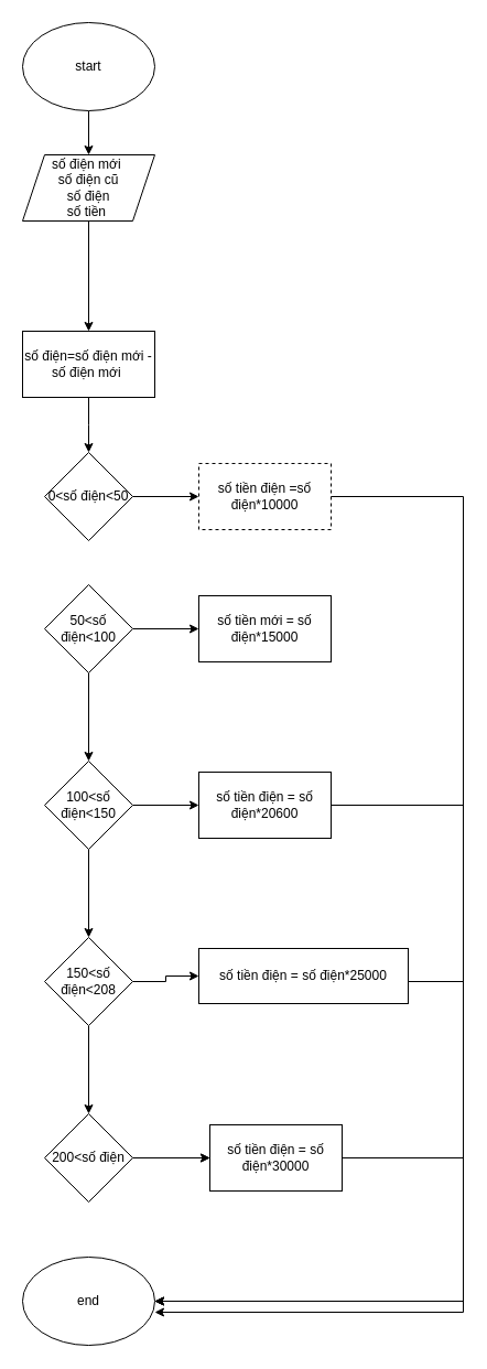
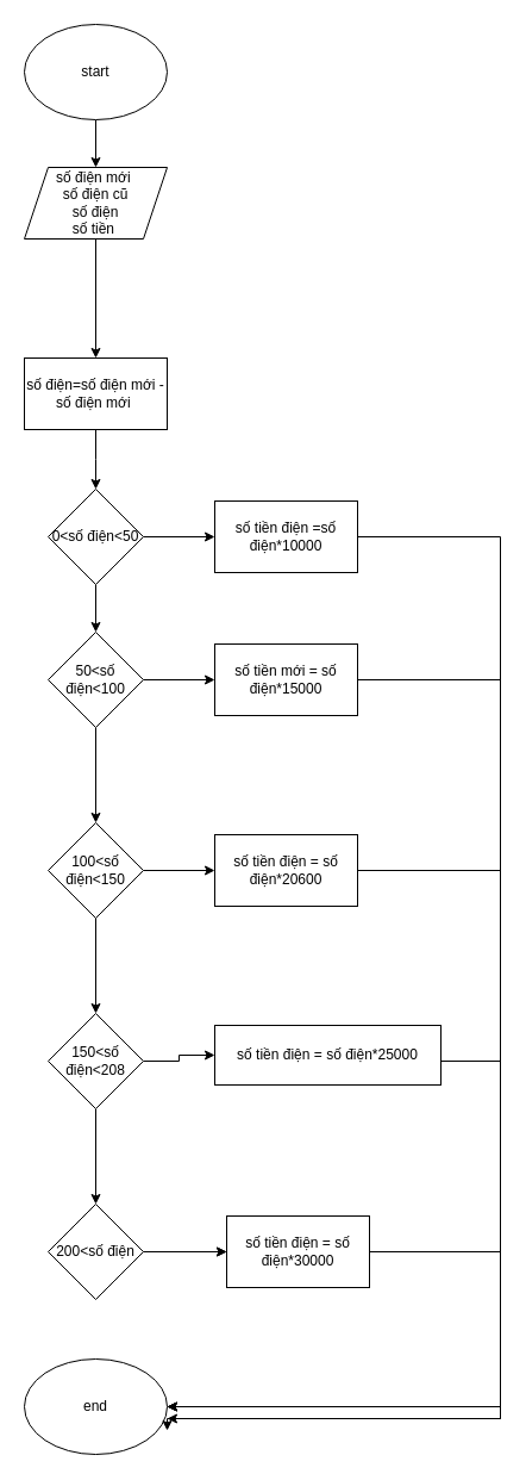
- <mxCell id="24" value="số tiền điện =số điện*10000" style="whiteSpace=wrap;html=1;dashed=1;" vertex="1" parent="1"><mxGeometry x="180" y="420" width="120" height="60" as="geometry" /></mxCell>
+ <mxCell id="24" value="số tiền điện =số điện*10000" style="whiteSpace=wrap;html=1;" vertex="1" parent="1"><mxGeometry x="180" y="420" width="120" height="60" as="geometry" /></mxCell>
+ <mxCell id="8" value="" style="edgeStyle=orthogonalEdgeStyle;rounded=0;orthogonalLoop=1;jettySize=auto;html=1;" edge="1" parent="1" source="10" target="14"><mxGeometry relative="1" as="geometry" /></mxCell>
+ <mxCell id="27" style="edgeStyle=orthogonalEdgeStyle;rounded=0;orthogonalLoop=1;jettySize=auto;html=1;entryX=1;entryY=0.75;entryDx=0;entryDy=0;entryPerimeter=0;" edge="1" parent="1" source="26" target="11"><mxGeometry relative="1" as="geometry"><Array as="points"><mxPoint x="420" y="570" /><mxPoint x="420" y="1190" /><mxPoint x="140" y="1190" /></Array></mxGeometry></mxCell>
